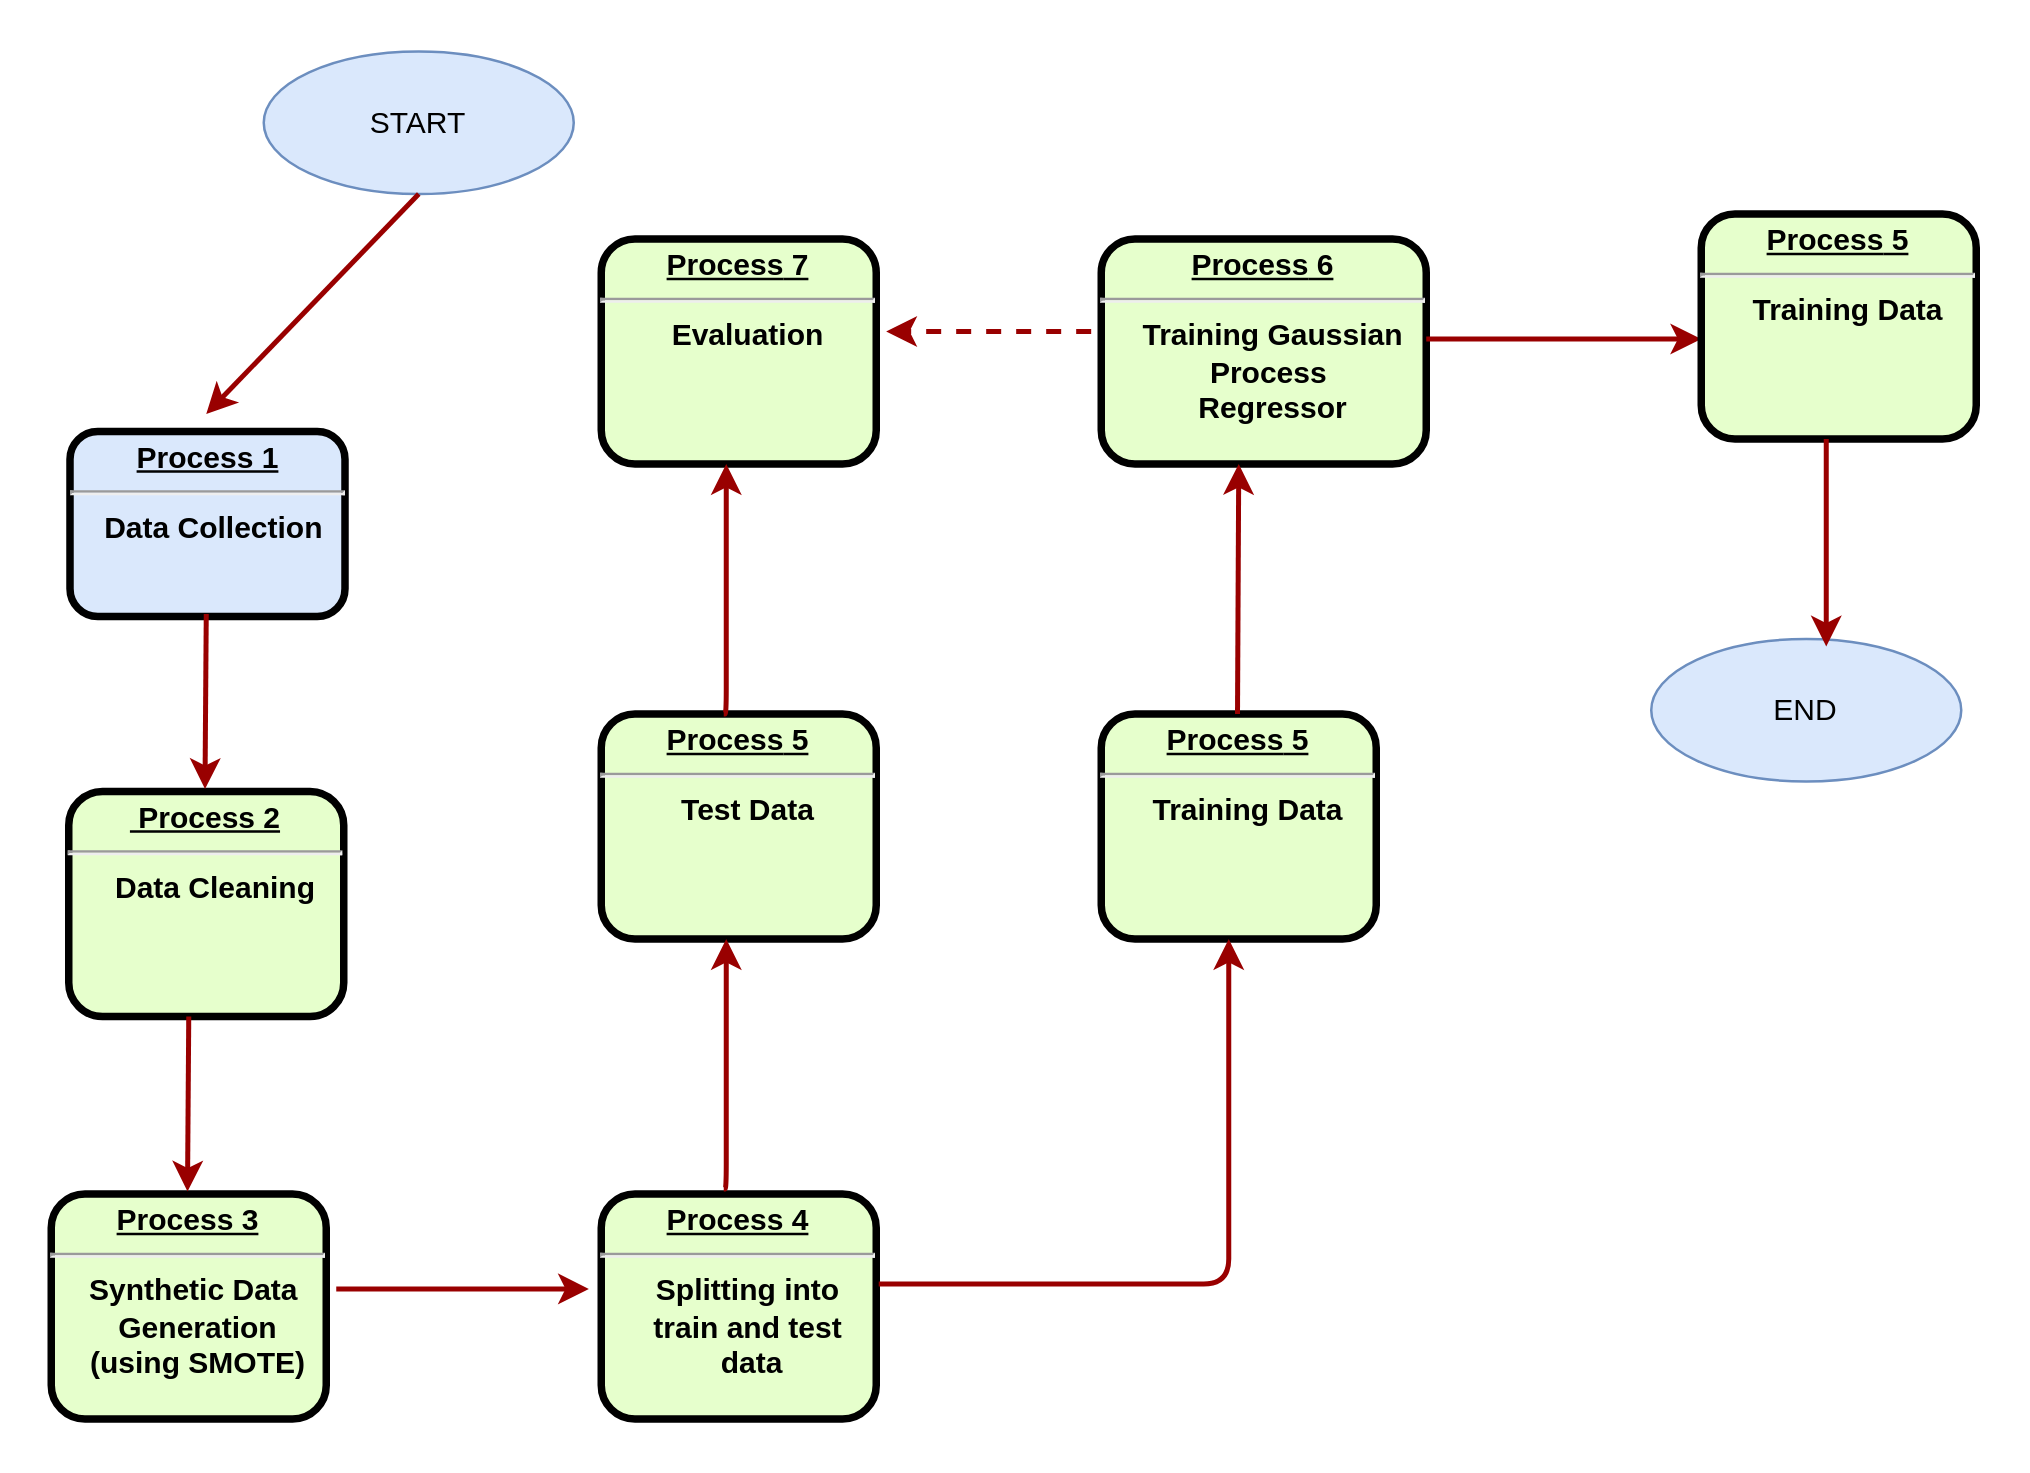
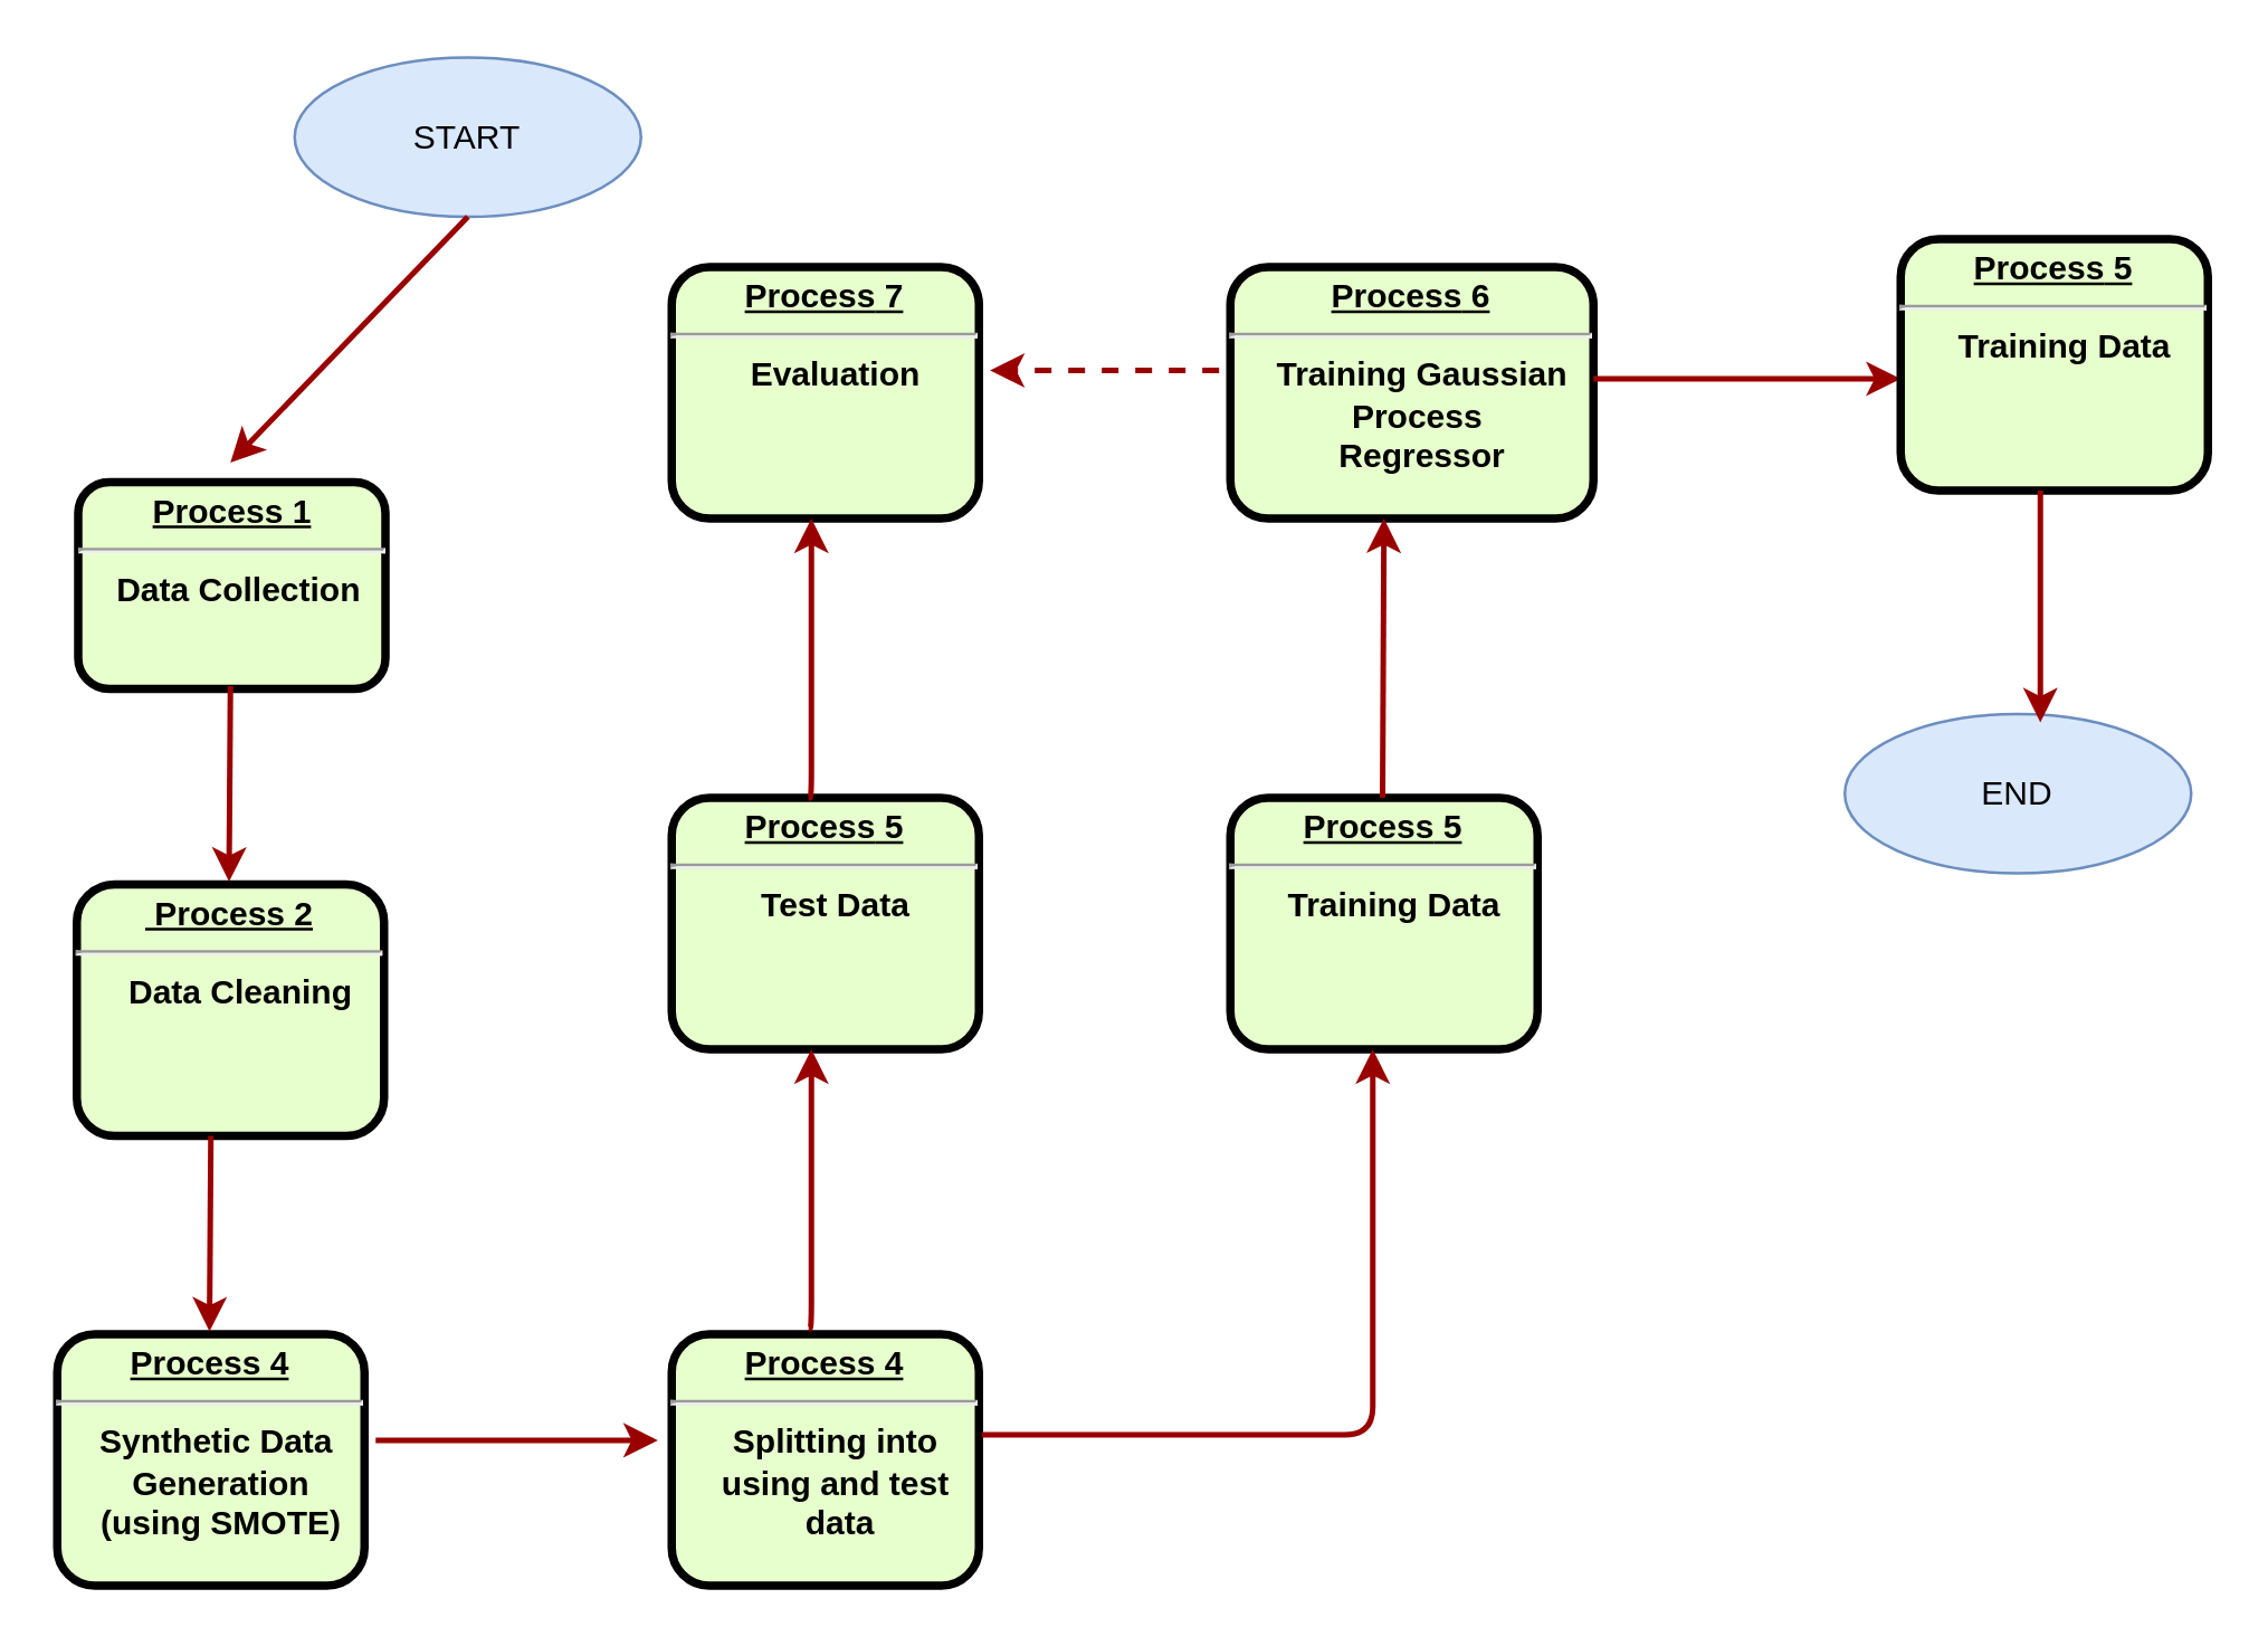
- <mxCell id="2" value="&lt;p style=&quot;margin: 0px ; margin-top: 4px ; text-align: center ; text-decoration: underline&quot;&gt;&lt;strong&gt;Process 1&lt;br&gt;&lt;/strong&gt;&lt;/p&gt;&lt;hr&gt;&lt;p style=&quot;margin: 0px ; margin-left: 8px&quot;&gt;Data Collection&amp;nbsp;&lt;br&gt;&lt;br&gt;&lt;/p&gt;" style="verticalAlign=middle;align=center;overflow=fill;fontSize=12;fontFamily=Helvetica;html=1;rounded=1;fontStyle=1;strokeWidth=3;fillColor=#dae8fc;" parent="1" vertex="1"><mxGeometry x="27.5" y="172" width="110" height="74" as="geometry" /></mxCell>
+ <mxCell id="2" value="&lt;p style=&quot;margin: 0px ; margin-top: 4px ; text-align: center ; text-decoration: underline&quot;&gt;&lt;strong&gt;Process 1&lt;br&gt;&lt;/strong&gt;&lt;/p&gt;&lt;hr&gt;&lt;p style=&quot;margin: 0px ; margin-left: 8px&quot;&gt;Data Collection&amp;nbsp;&lt;br&gt;&lt;br&gt;&lt;/p&gt;" style="verticalAlign=middle;align=center;overflow=fill;fontSize=12;fontFamily=Helvetica;html=1;rounded=1;fontStyle=1;strokeWidth=3;fillColor=#E6FFCC" parent="1" vertex="1"><mxGeometry x="27.5" y="172" width="110" height="74" as="geometry" /></mxCell>
- <mxCell id="7" value="&lt;p style=&quot;margin: 4px 0px 0px ; text-decoration: underline&quot;&gt;&lt;strong&gt;Process 3&lt;/strong&gt;&lt;/p&gt;&lt;hr&gt;&lt;p style=&quot;margin: 0px ; margin-left: 8px&quot;&gt;Synthetic Data&amp;nbsp;&lt;br&gt;Generation&lt;br&gt;(using SMOTE)&lt;/p&gt;" style="verticalAlign=middle;align=center;overflow=fill;fontSize=12;fontFamily=Helvetica;html=1;rounded=1;fontStyle=1;strokeWidth=3;fillColor=#E6FFCC" vertex="1" parent="1"><mxGeometry x="20" y="477" width="110" height="90" as="geometry" /></mxCell>
+ <mxCell id="7" value="&lt;p style=&quot;margin: 4px 0px 0px ; text-decoration: underline&quot;&gt;&lt;strong&gt;Process 4&lt;/strong&gt;&lt;/p&gt;&lt;hr&gt;&lt;p style=&quot;margin: 0px ; margin-left: 8px&quot;&gt;Synthetic Data&amp;nbsp;&lt;br&gt;Generation&lt;br&gt;(using SMOTE)&lt;/p&gt;" style="verticalAlign=middle;align=center;overflow=fill;fontSize=12;fontFamily=Helvetica;html=1;rounded=1;fontStyle=1;strokeWidth=3;fillColor=#E6FFCC" vertex="1" parent="1"><mxGeometry x="20" y="477" width="110" height="90" as="geometry" /></mxCell>
- <mxCell id="9" value="&lt;p style=&quot;margin: 4px 0px 0px ; text-decoration: underline&quot;&gt;&lt;strong&gt;Process 4&lt;/strong&gt;&lt;/p&gt;&lt;hr&gt;&lt;p style=&quot;margin: 0px ; margin-left: 8px&quot;&gt;Splitting into &lt;br&gt;train and test&lt;br&gt;&amp;nbsp;data&lt;/p&gt;" style="verticalAlign=middle;align=center;overflow=fill;fontSize=12;fontFamily=Helvetica;html=1;rounded=1;fontStyle=1;strokeWidth=3;fillColor=#E6FFCC" vertex="1" parent="1"><mxGeometry x="240" y="477" width="110" height="90" as="geometry" /></mxCell>
+ <mxCell id="9" value="&lt;p style=&quot;margin: 4px 0px 0px ; text-decoration: underline&quot;&gt;&lt;strong&gt;Process 4&lt;/strong&gt;&lt;/p&gt;&lt;hr&gt;&lt;p style=&quot;margin: 0px ; margin-left: 8px&quot;&gt;Splitting into &lt;br&gt;using and test&lt;br&gt;&amp;nbsp;data&lt;/p&gt;" style="verticalAlign=middle;align=center;overflow=fill;fontSize=12;fontFamily=Helvetica;html=1;rounded=1;fontStyle=1;strokeWidth=3;fillColor=#E6FFCC" vertex="1" parent="1"><mxGeometry x="240" y="477" width="110" height="90" as="geometry" /></mxCell>
